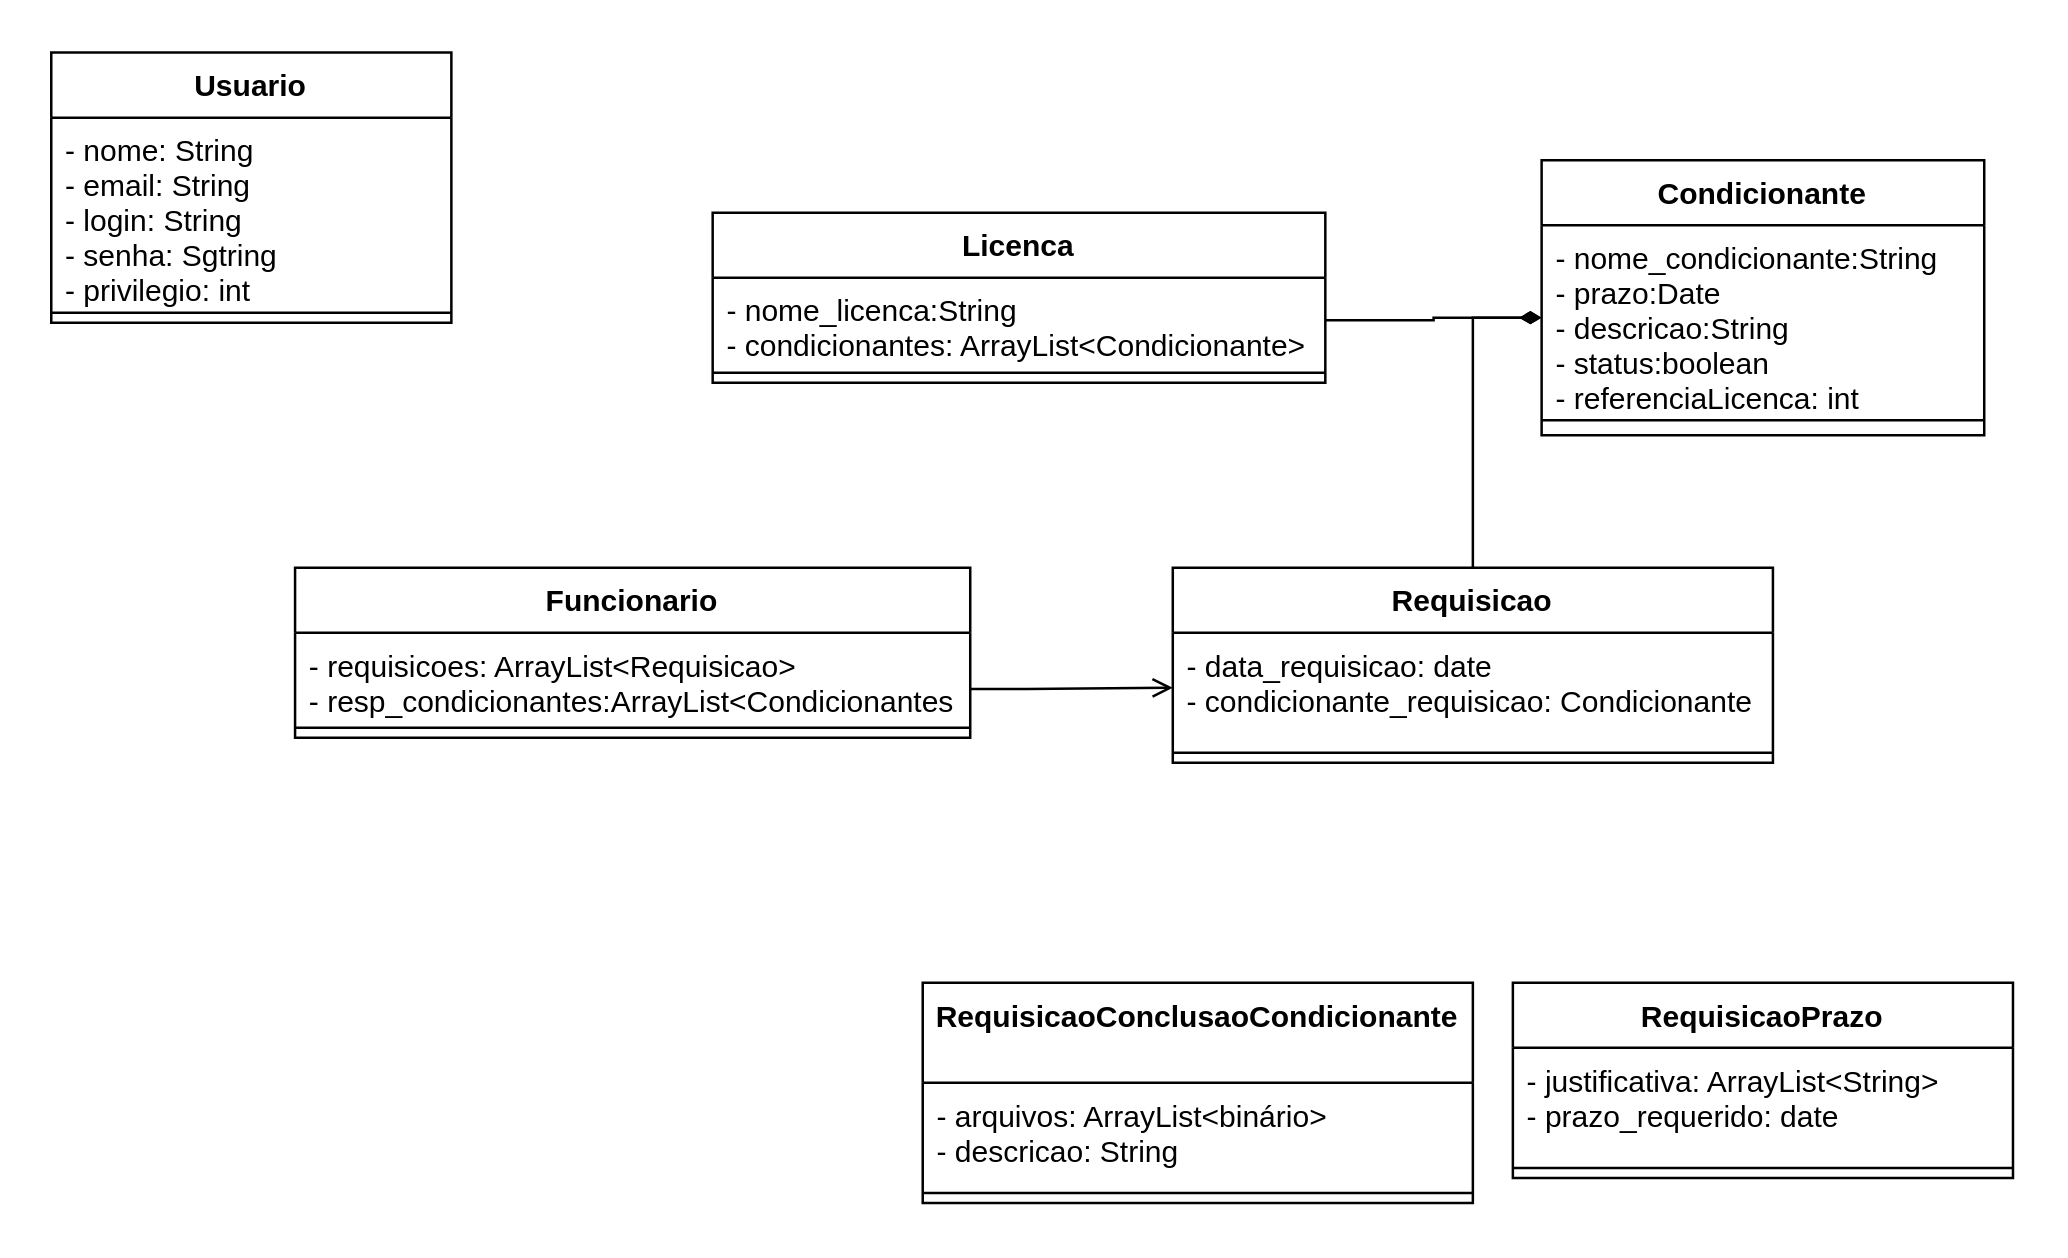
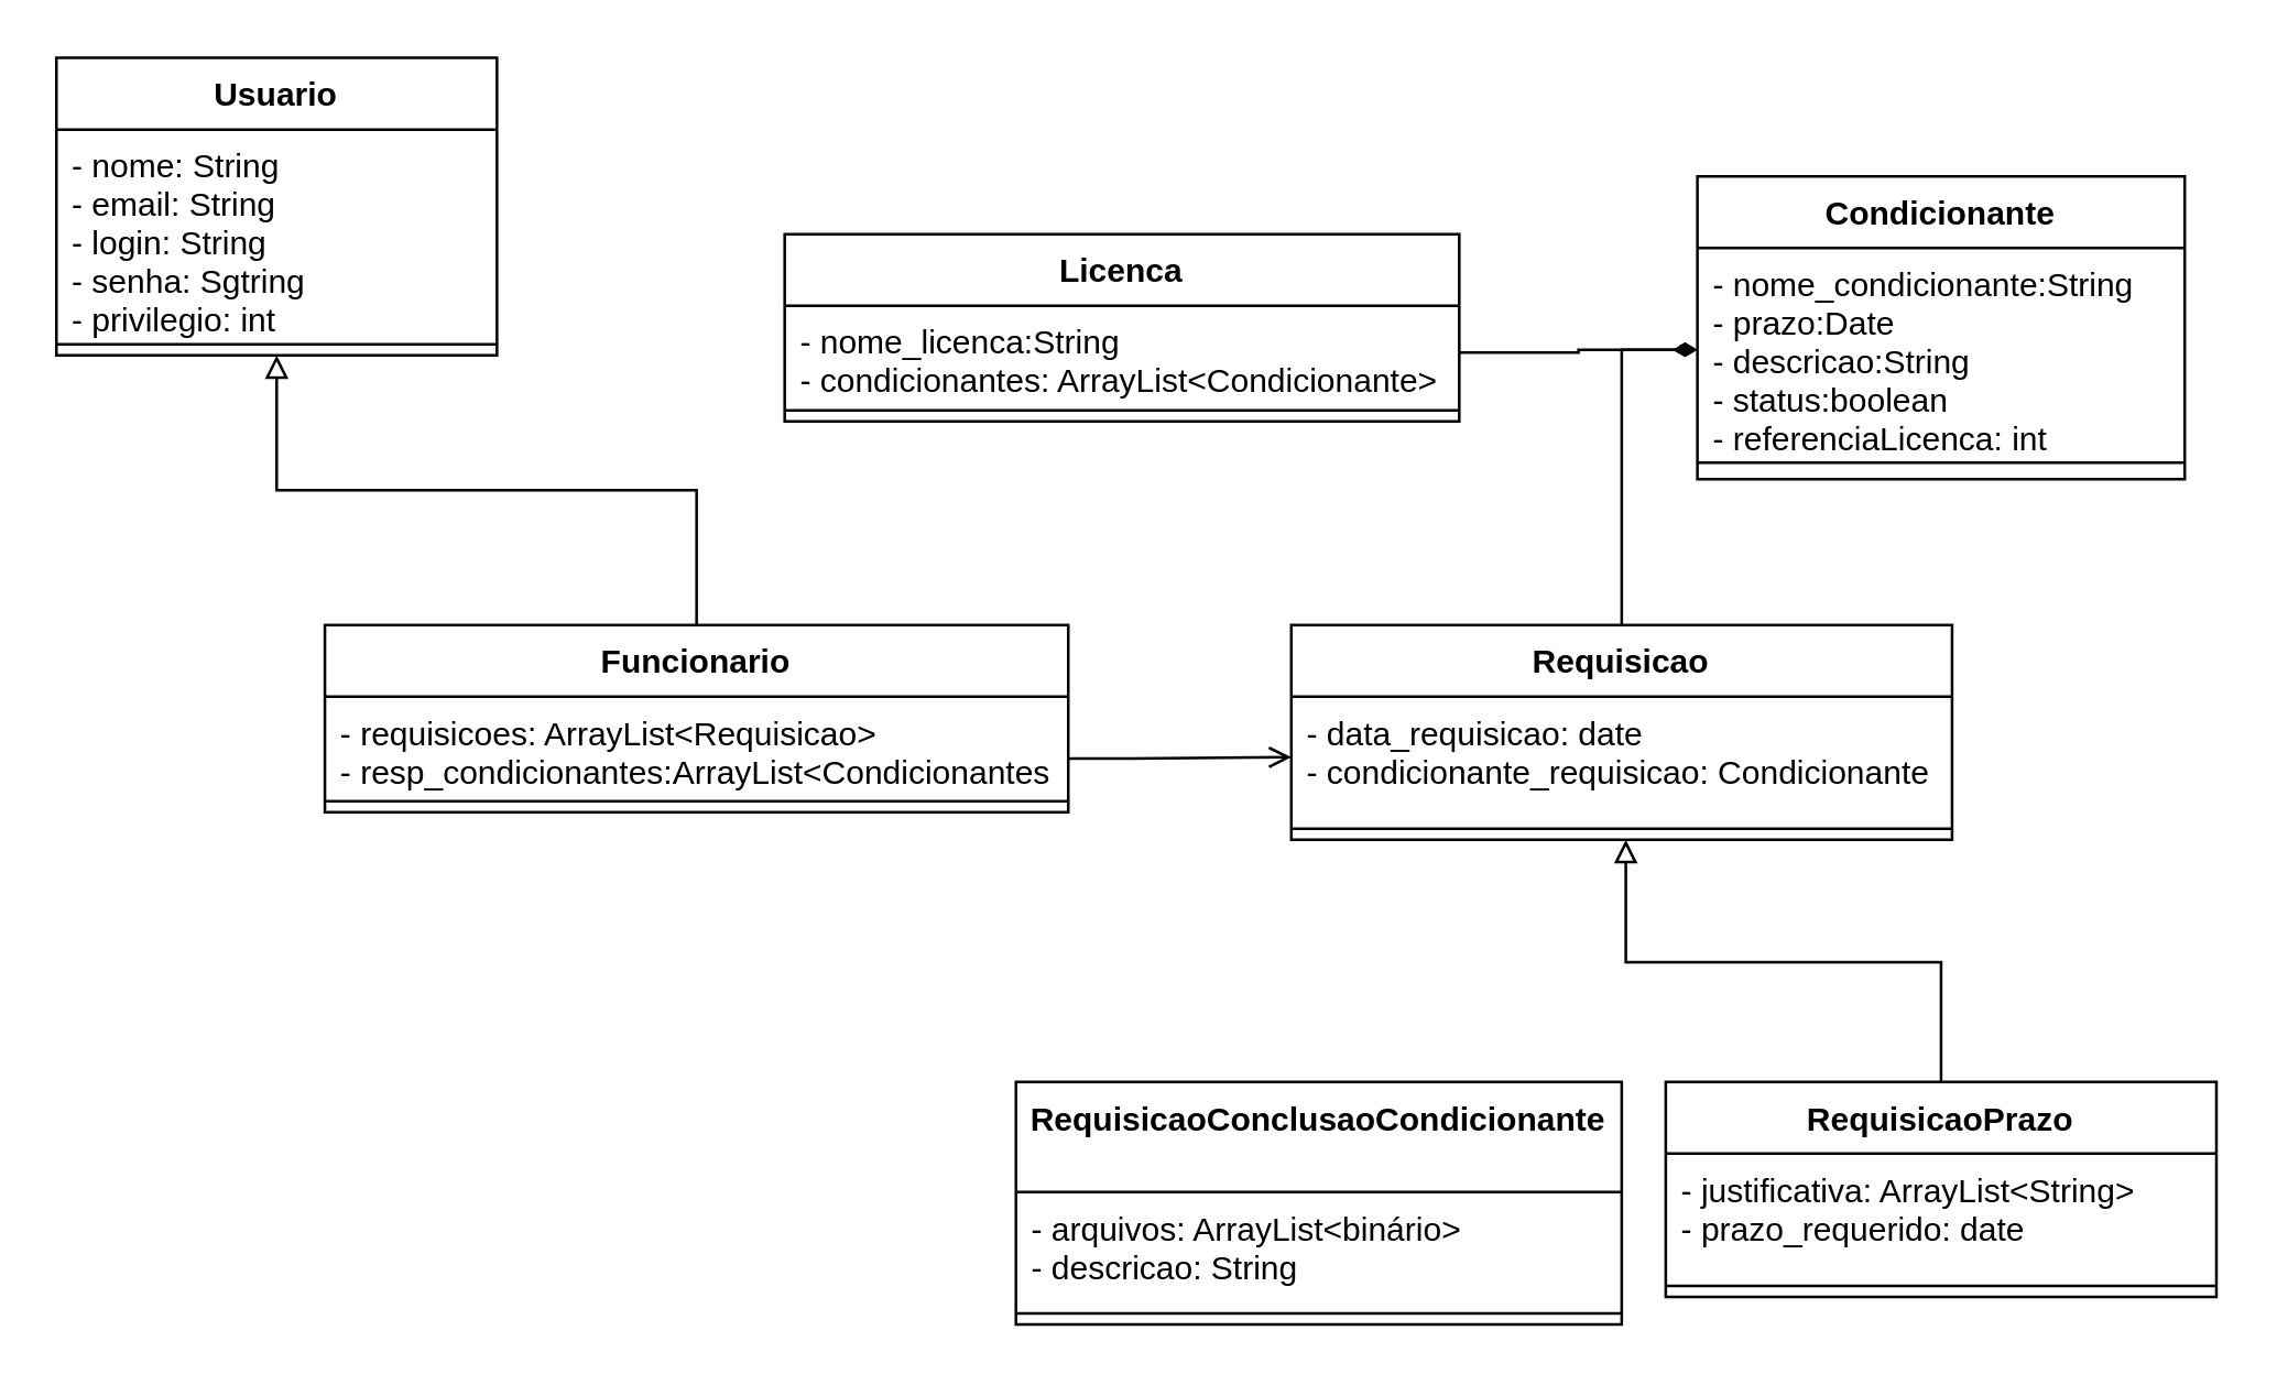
+ <mxCell id="2" style="edgeStyle=orthogonalEdgeStyle;rounded=0;orthogonalLoop=1;jettySize=auto;html=1;exitX=0.5;exitY=1;exitDx=0;exitDy=0;strokeColor=#000000;startArrow=block;startFill=0;endArrow=none;endFill=0;" parent="1" source="3" target="17" edge="1"><mxGeometry relative="1" as="geometry" /></mxCell>
+ <mxCell id="23" style="edgeStyle=orthogonalEdgeStyle;rounded=0;orthogonalLoop=1;jettySize=auto;html=1;startArrow=none;startFill=0;endArrow=block;endFill=0;strokeColor=#000000;" parent="1" source="24" target="14" edge="1"><mxGeometry relative="1" as="geometry"><mxPoint x="590" y="309" as="targetPoint" /><Array as="points"><mxPoint x="705" y="349" /><mxPoint x="590" y="349" /></Array></mxGeometry></mxCell>
